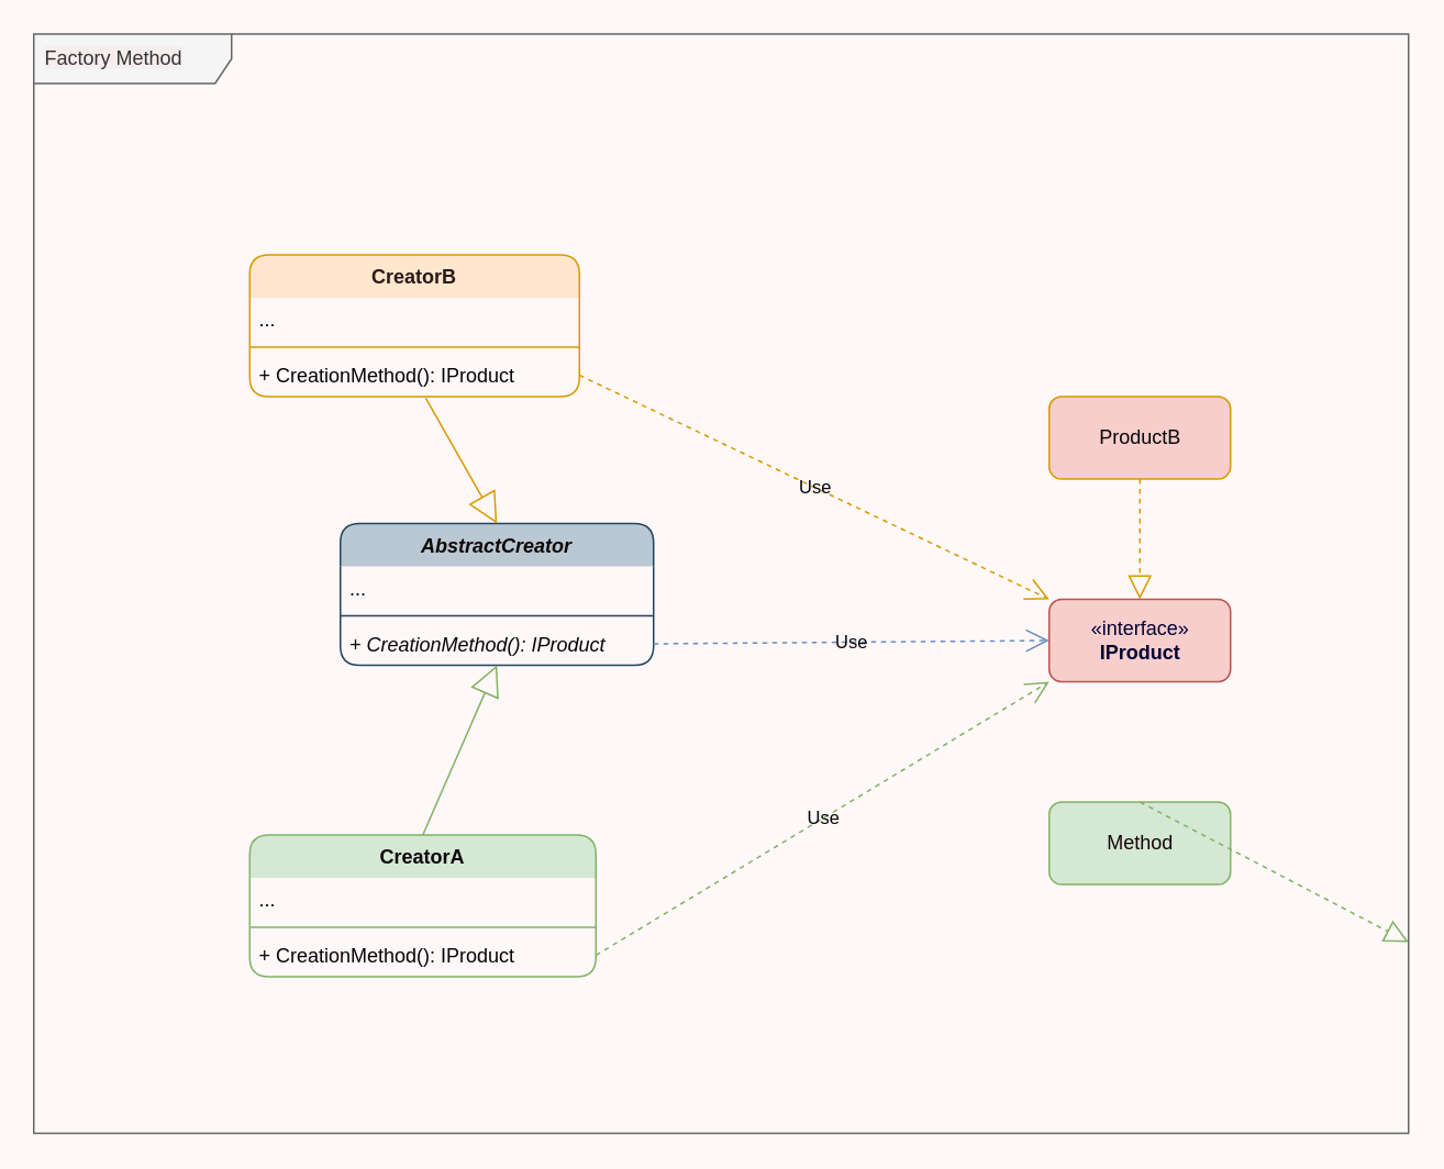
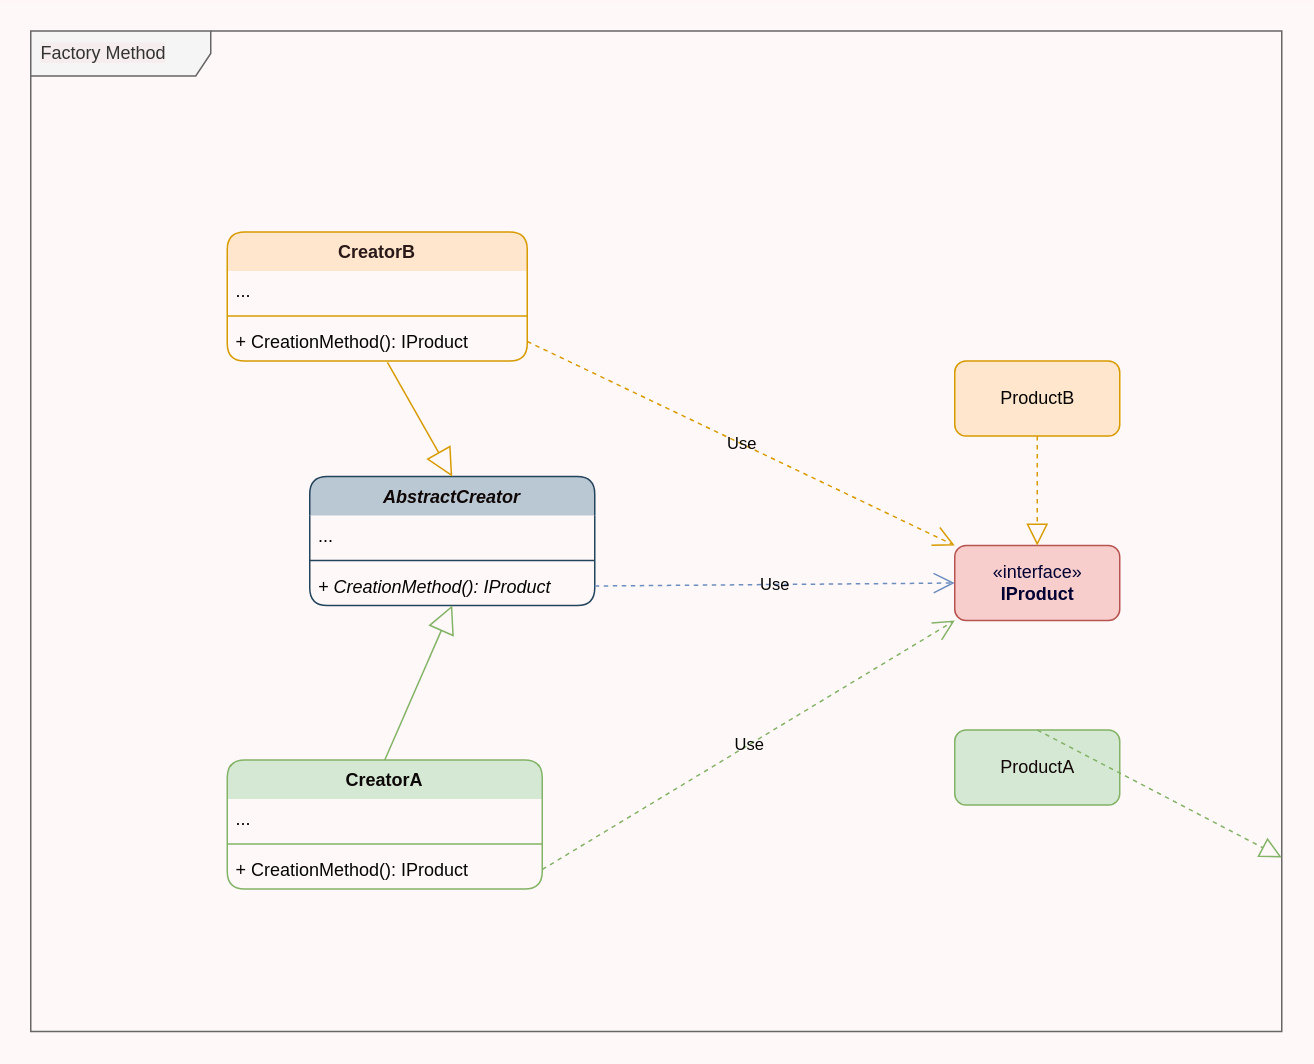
- <mxCell id="6" value="&lt;font color=&quot;#050505&quot;&gt;ProductB&lt;/font&gt;" style="html=1;shadow=0;swimlaneLine=0;fillColor=#f8cecc;strokeColor=#d79b00;rounded=1;" parent="3" vertex="1"><mxGeometry x="485" y="86" width="110" height="50" as="geometry" /></mxCell>
+ <mxCell id="6" value="&lt;font color=&quot;#050505&quot;&gt;ProductB&lt;/font&gt;" style="html=1;shadow=0;swimlaneLine=0;fillColor=#ffe6cc;strokeColor=#d79b00;rounded=1;" parent="3" vertex="1"><mxGeometry x="485" y="86" width="110" height="50" as="geometry" /></mxCell>
- <mxCell id="4" value="&lt;span style=&quot;&quot;&gt;&lt;font color=&quot;#130606&quot;&gt;Method&lt;/font&gt;&lt;/span&gt;" style="html=1;shadow=0;swimlaneLine=0;labelBackgroundColor=none;fillColor=#d5e8d4;strokeColor=#82b366;rounded=1;" parent="3" vertex="1"><mxGeometry x="485" y="332" width="110" height="50" as="geometry" /></mxCell>
+ <mxCell id="4" value="&lt;span style=&quot;&quot;&gt;&lt;font color=&quot;#130606&quot;&gt;ProductA&lt;/font&gt;&lt;/span&gt;" style="html=1;shadow=0;swimlaneLine=0;labelBackgroundColor=none;fillColor=#d5e8d4;strokeColor=#82b366;rounded=1;" parent="3" vertex="1"><mxGeometry x="485" y="332" width="110" height="50" as="geometry" /></mxCell>
